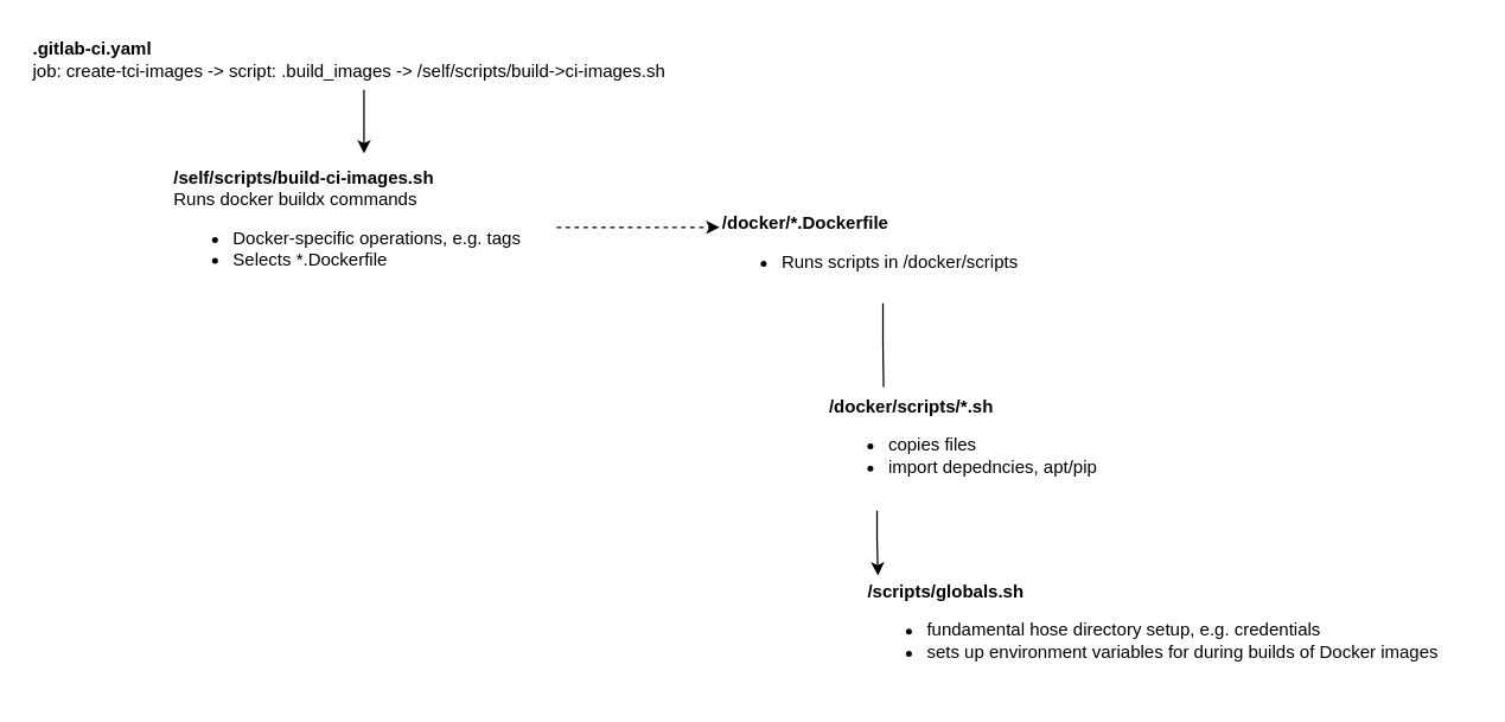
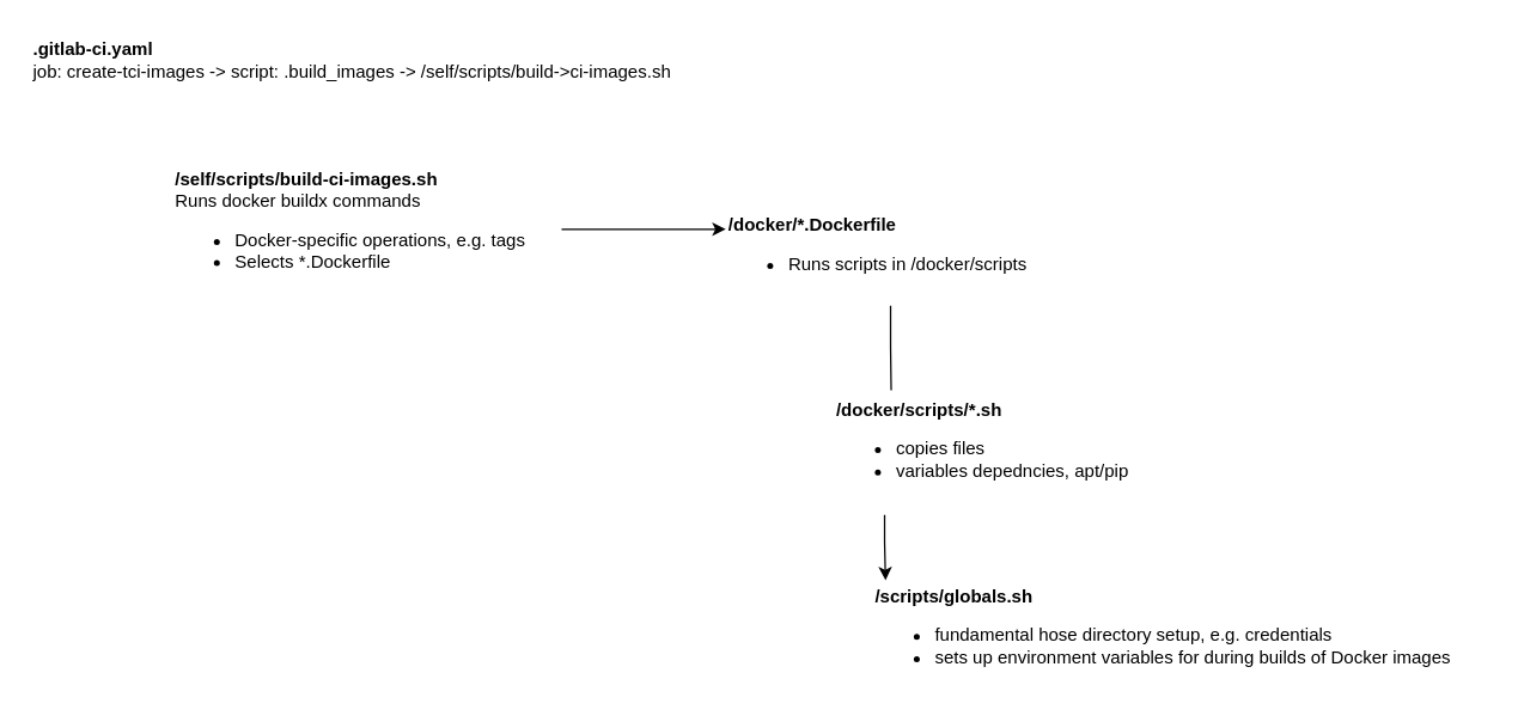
- <mxCell id="4" style="edgeStyle=orthogonalEdgeStyle;rounded=0;orthogonalLoop=1;jettySize=auto;html=1;" parent="1" source="5" target="3" edge="1"><mxGeometry relative="1" as="geometry" /></mxCell>
- <mxCell id="2" style="edgeStyle=orthogonalEdgeStyle;rounded=0;orthogonalLoop=1;jettySize=auto;html=1;entryX=-0.001;entryY=0.269;entryDx=0;entryDy=0;entryPerimeter=0;dashed=1;" parent="1" source="3" target="6" edge="1"><mxGeometry relative="1" as="geometry" /></mxCell>
+ <mxCell id="2" style="edgeStyle=orthogonalEdgeStyle;rounded=0;orthogonalLoop=1;jettySize=auto;html=1;entryX=-0.001;entryY=0.269;entryDx=0;entryDy=0;entryPerimeter=0;" parent="1" source="3" target="6" edge="1"><mxGeometry relative="1" as="geometry" /></mxCell>
- <mxCell id="7" value="&lt;b&gt;/docker/scripts/*.sh&lt;/b&gt;&lt;br&gt;&lt;ul&gt;&lt;li&gt;copies files&lt;/li&gt;&lt;li&gt;import depedncies, apt/pip&lt;/li&gt;&lt;/ul&gt;" style="text;html=1;align=left;verticalAlign=middle;resizable=0;points=[];autosize=1;strokeColor=none;fillColor=none;" parent="1" vertex="1"><mxGeometry x="557" y="260" width="200" height="80" as="geometry" /></mxCell>
+ <mxCell id="7" value="&lt;b&gt;/docker/scripts/*.sh&lt;/b&gt;&lt;br&gt;&lt;ul&gt;&lt;li&gt;copies files&lt;/li&gt;&lt;li&gt;variables depedncies, apt/pip&lt;/li&gt;&lt;/ul&gt;" style="text;html=1;align=left;verticalAlign=middle;resizable=0;points=[];autosize=1;strokeColor=none;fillColor=none;" parent="1" vertex="1"><mxGeometry x="557" y="260" width="200" height="80" as="geometry" /></mxCell>
